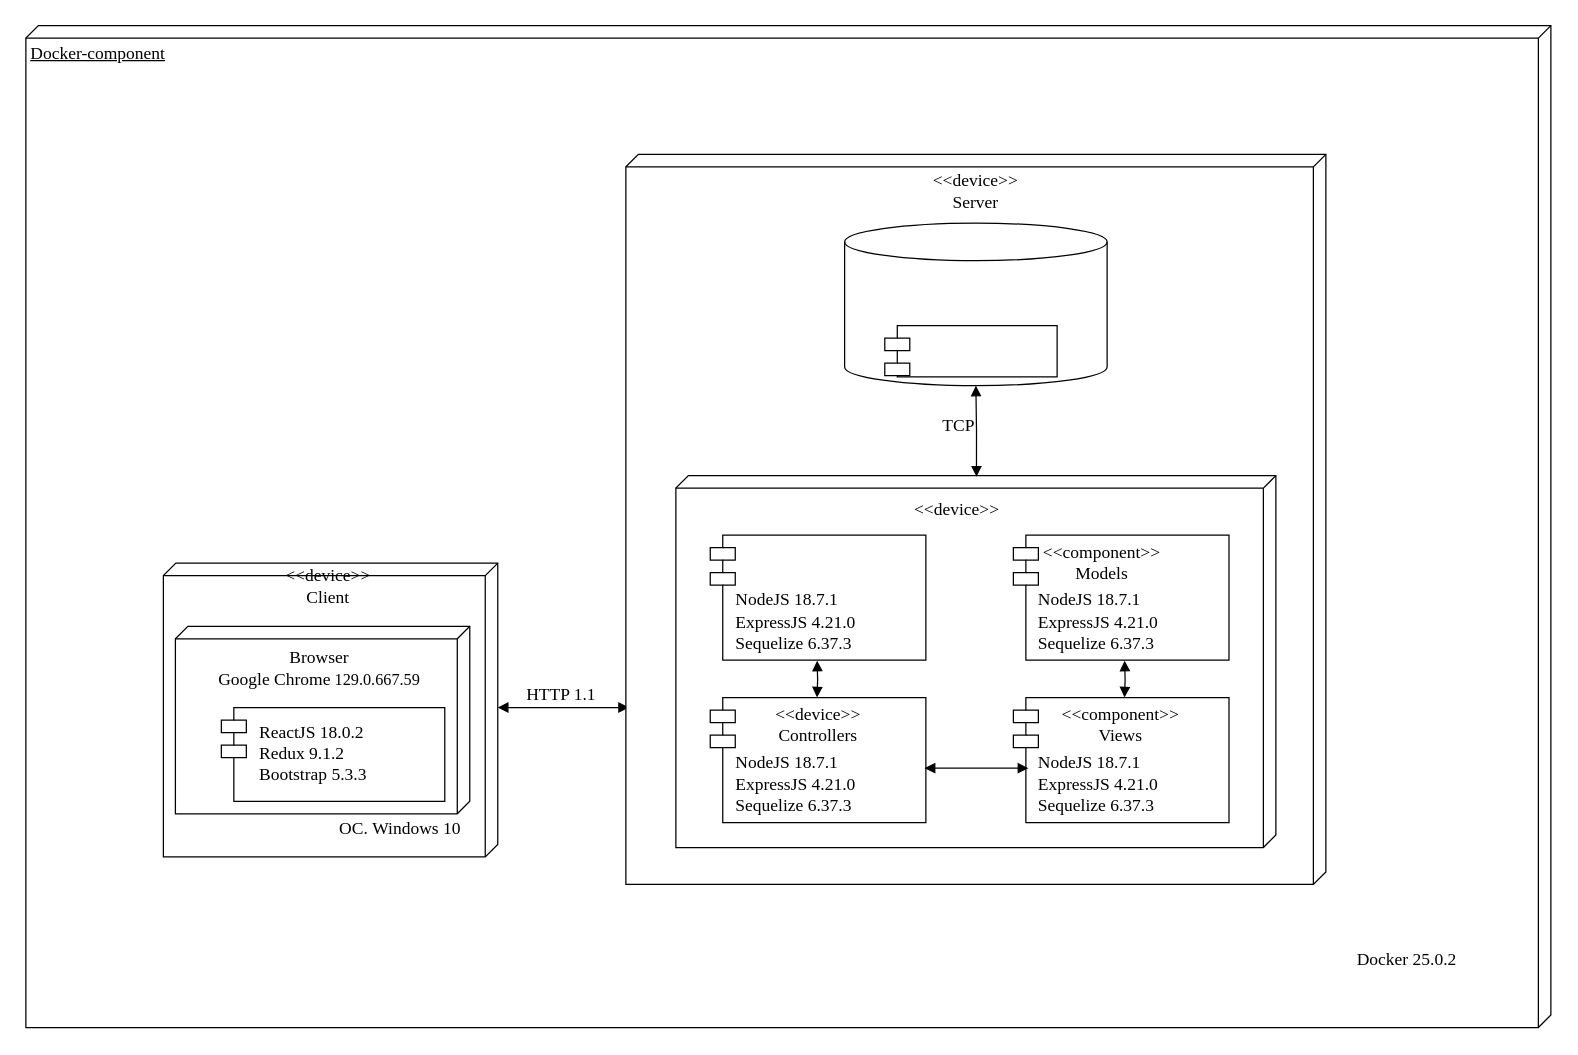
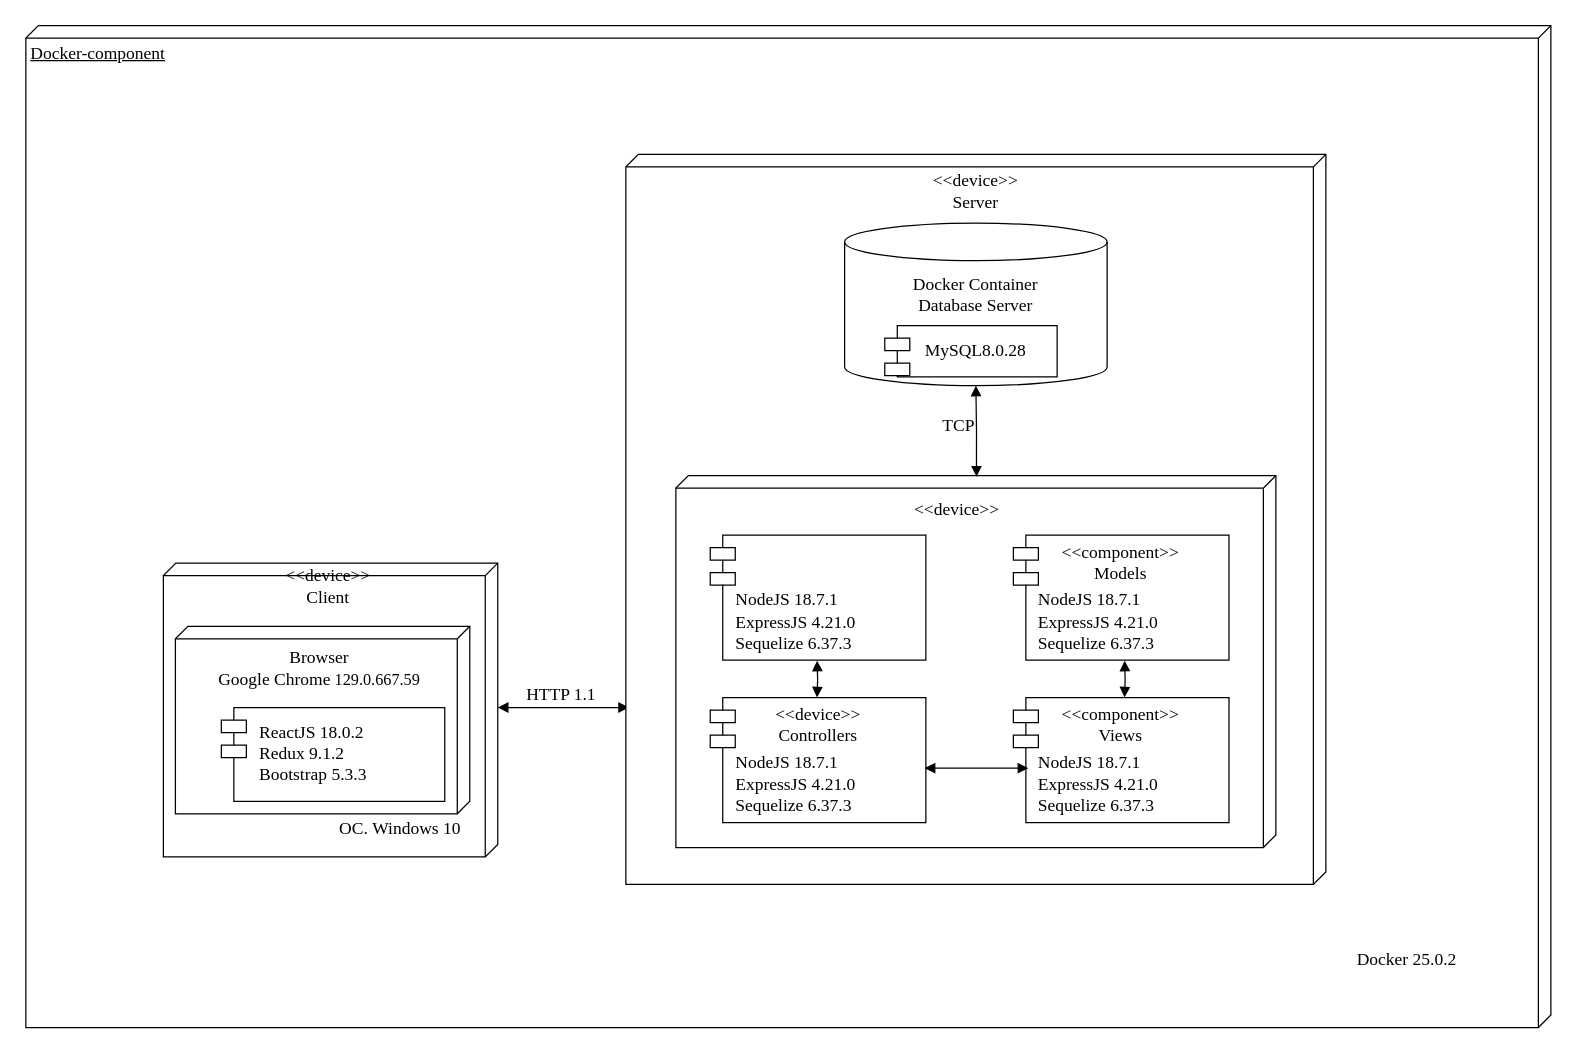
+ <mxCell id="17" value="&lt;font style=&quot;font-size: 14px;&quot; face=&quot;Times New Roman&quot;&gt;Docker Container&lt;br&gt;Database Server&lt;/font&gt;" style="text;html=1;align=center;verticalAlign=middle;whiteSpace=wrap;rounded=0;" parent="1" vertex="1"><mxGeometry x="726.25" y="220" width="107.5" height="32.5" as="geometry" /></mxCell>
+ <mxCell id="18" value="&lt;span style=&quot;font-family: &amp;quot;Times New Roman&amp;quot;; font-size: 14px;&quot;&gt;MySQL8.0.28&lt;/span&gt;" style="text;html=1;align=center;verticalAlign=middle;whiteSpace=wrap;rounded=0;" parent="1" vertex="1"><mxGeometry x="738" y="265.5" width="84" height="30" as="geometry" /></mxCell>
- <mxCell id="33" value="&lt;font face=&quot;Times New Roman&quot;&gt;&lt;span style=&quot;font-size: 14px;&quot;&gt;&amp;lt;&amp;lt;component&amp;gt;&amp;gt;&lt;/span&gt;&lt;/font&gt;&lt;div&gt;&lt;font face=&quot;Times New Roman&quot;&gt;&lt;span style=&quot;font-size: 14px;&quot;&gt;Models&lt;/span&gt;&lt;/font&gt;&lt;/div&gt;" style="text;html=1;align=center;verticalAlign=middle;whiteSpace=wrap;rounded=0;" parent="1" vertex="1"><mxGeometry x="813.13" y="437.5" width="136.25" height="25" as="geometry" /></mxCell>
+ <mxCell id="33" value="&lt;font face=&quot;Times New Roman&quot;&gt;&lt;span style=&quot;font-size: 14px;&quot;&gt;&amp;lt;&amp;lt;component&amp;gt;&amp;gt;&lt;/span&gt;&lt;/font&gt;&lt;div&gt;&lt;font face=&quot;Times New Roman&quot;&gt;&lt;span style=&quot;font-size: 14px;&quot;&gt;Models&lt;/span&gt;&lt;/font&gt;&lt;/div&gt;" style="text;html=1;align=center;verticalAlign=middle;whiteSpace=wrap;rounded=0;" parent="1" vertex="1"><mxGeometry x="828.13" y="437.5" width="136.25" height="25" as="geometry" /></mxCell>
